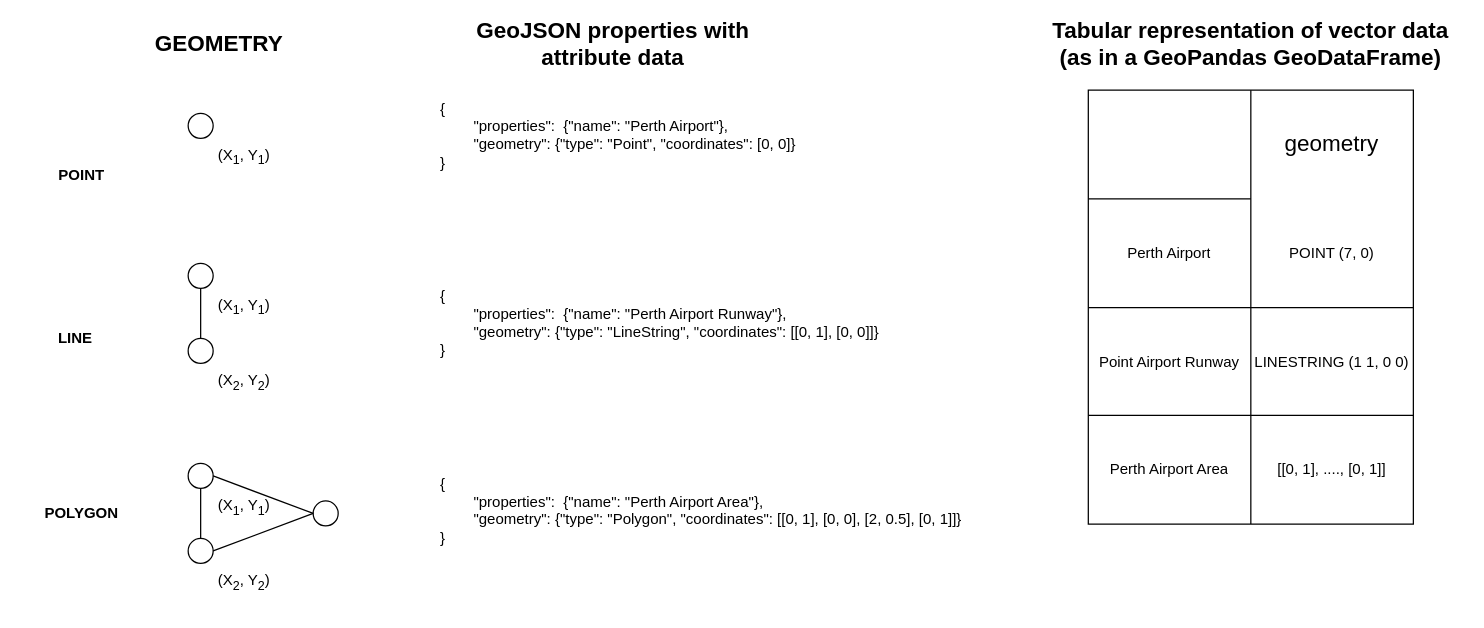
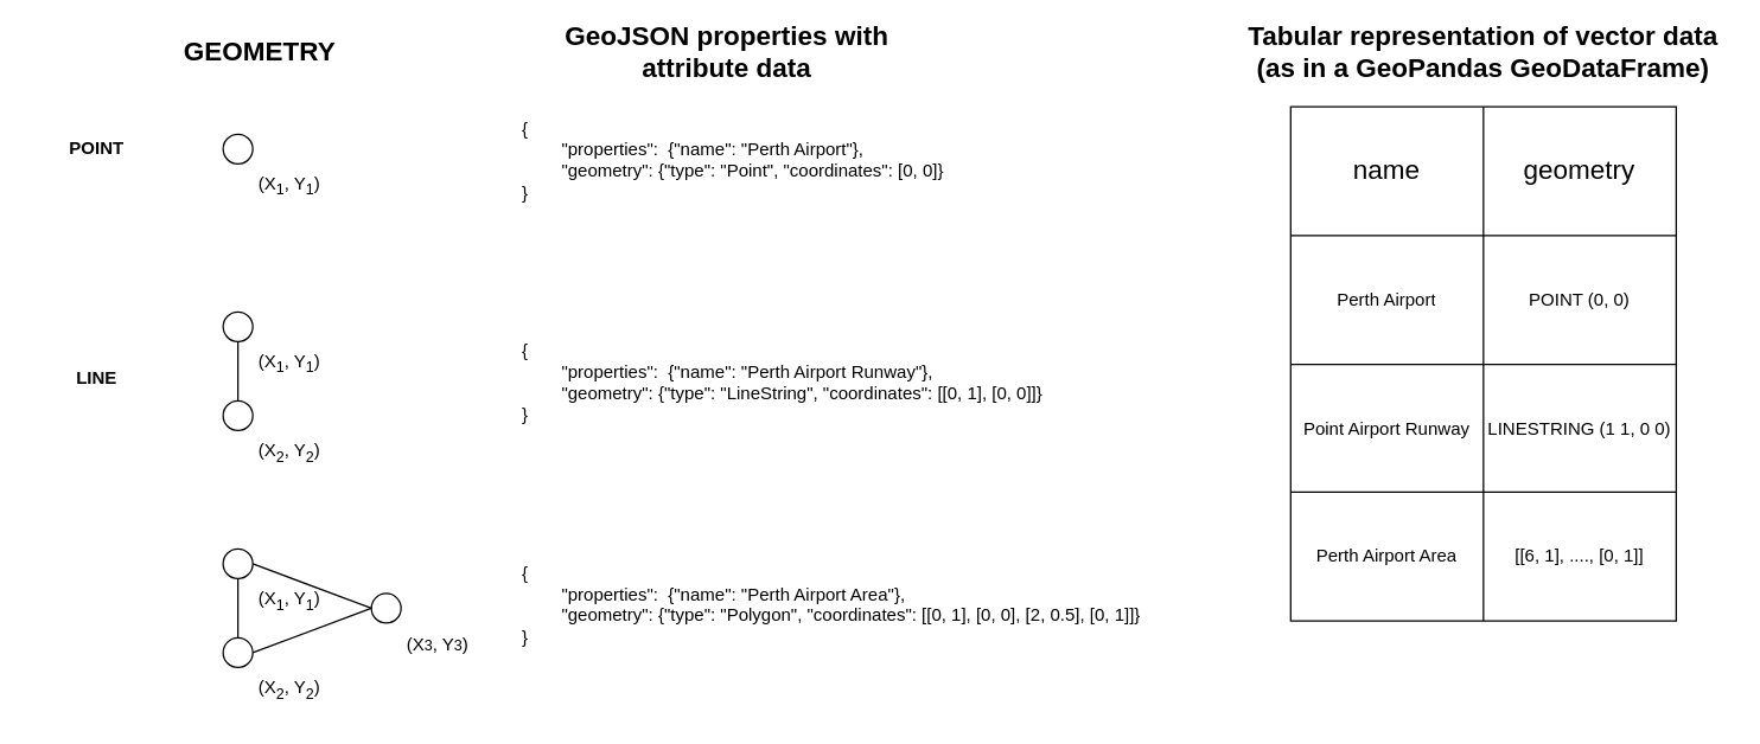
+ <mxCell id="28" value="&lt;font style=&quot;font-size: 18px&quot;&gt;name&lt;/font&gt;" style="shape=partialRectangle;html=1;whiteSpace=wrap;connectable=0;fillColor=none;top=0;left=0;bottom=0;right=0;overflow=hidden;pointerEvents=1;strokeColor=none;" parent="27" vertex="1"><mxGeometry width="130" height="87" as="geometry"><mxRectangle width="130" height="87" as="alternateBounds" /></mxGeometry></mxCell>
- <mxCell id="20" value="&lt;b&gt;POINT&lt;/b&gt;" style="text;html=1;strokeColor=none;fillColor=none;align=center;verticalAlign=middle;whiteSpace=wrap;rounded=0;" parent="1" vertex="1"><mxGeometry x="20" y="125" width="90" height="30" as="geometry" /></mxCell>
+ <mxCell id="20" value="&lt;b&gt;POINT&lt;/b&gt;" style="text;html=1;strokeColor=none;fillColor=none;align=center;verticalAlign=middle;whiteSpace=wrap;rounded=0;" parent="1" vertex="1"><mxGeometry x="20" y="85" width="90" height="30" as="geometry" /></mxCell>
- <mxCell id="32" value="POINT (7, 0)" style="shape=partialRectangle;html=1;whiteSpace=wrap;connectable=0;fillColor=none;top=0;left=0;bottom=0;right=0;overflow=hidden;pointerEvents=1;" parent="30" vertex="1"><mxGeometry x="130" width="130" height="87" as="geometry"><mxRectangle width="130" height="87" as="alternateBounds" /></mxGeometry></mxCell>
+ <mxCell id="32" value="POINT (0, 0)" style="shape=partialRectangle;html=1;whiteSpace=wrap;connectable=0;fillColor=none;top=0;left=0;bottom=0;right=0;overflow=hidden;pointerEvents=1;" parent="30" vertex="1"><mxGeometry x="130" width="130" height="87" as="geometry"><mxRectangle width="130" height="87" as="alternateBounds" /></mxGeometry></mxCell>
- <mxCell id="21" value="&lt;b&gt;LINE&lt;/b&gt;" style="text;html=1;strokeColor=none;fillColor=none;align=center;verticalAlign=middle;whiteSpace=wrap;rounded=0;" parent="1" vertex="1"><mxGeometry x="15" y="255" width="90" height="30" as="geometry" /></mxCell>
+ <mxCell id="21" value="&lt;b&gt;LINE&lt;/b&gt;" style="text;html=1;strokeColor=none;fillColor=none;align=center;verticalAlign=middle;whiteSpace=wrap;rounded=0;" parent="1" vertex="1"><mxGeometry x="20" y="240" width="90" height="30" as="geometry" /></mxCell>
- <mxCell id="38" value="[[0, 1], ...., [0, 1]]" style="shape=partialRectangle;html=1;whiteSpace=wrap;connectable=0;fillColor=none;top=0;left=0;bottom=0;right=0;overflow=hidden;pointerEvents=1;" parent="36" vertex="1"><mxGeometry x="130" width="130" height="87" as="geometry"><mxRectangle width="130" height="87" as="alternateBounds" /></mxGeometry></mxCell>
+ <mxCell id="38" value="[[6, 1], ...., [0, 1]]" style="shape=partialRectangle;html=1;whiteSpace=wrap;connectable=0;fillColor=none;top=0;left=0;bottom=0;right=0;overflow=hidden;pointerEvents=1;" parent="36" vertex="1"><mxGeometry x="130" width="130" height="87" as="geometry"><mxRectangle width="130" height="87" as="alternateBounds" /></mxGeometry></mxCell>
- <mxCell id="22" value="&lt;b&gt;POLYGON&lt;/b&gt;" style="text;html=1;strokeColor=none;fillColor=none;align=center;verticalAlign=middle;whiteSpace=wrap;rounded=0;" parent="1" vertex="1"><mxGeometry x="20" y="395" width="90" height="30" as="geometry" /></mxCell>
+ <mxCell id="14" value="(X&lt;span style=&quot;font-size: 10px&quot;&gt;3&lt;/span&gt;, Y&lt;span style=&quot;font-size: 10px&quot;&gt;3&lt;/span&gt;)" style="text;html=1;strokeColor=none;fillColor=none;align=center;verticalAlign=middle;whiteSpace=wrap;rounded=0;" parent="1" vertex="1"><mxGeometry x="270" y="420" width="50" height="30" as="geometry" /></mxCell>
